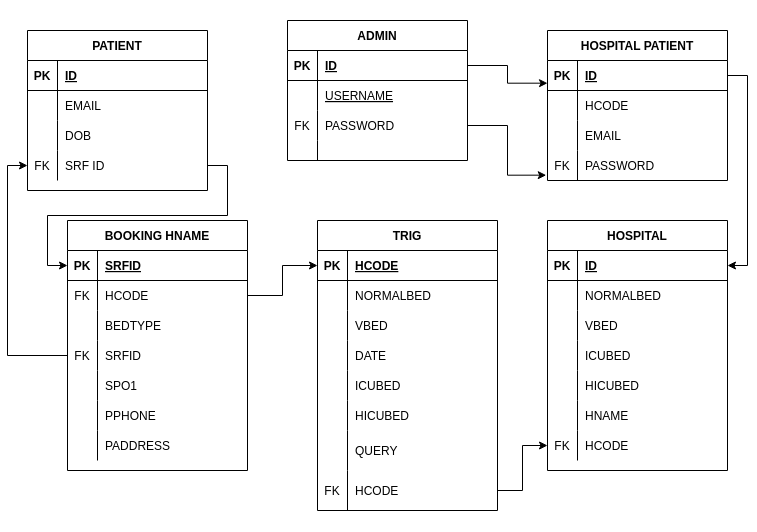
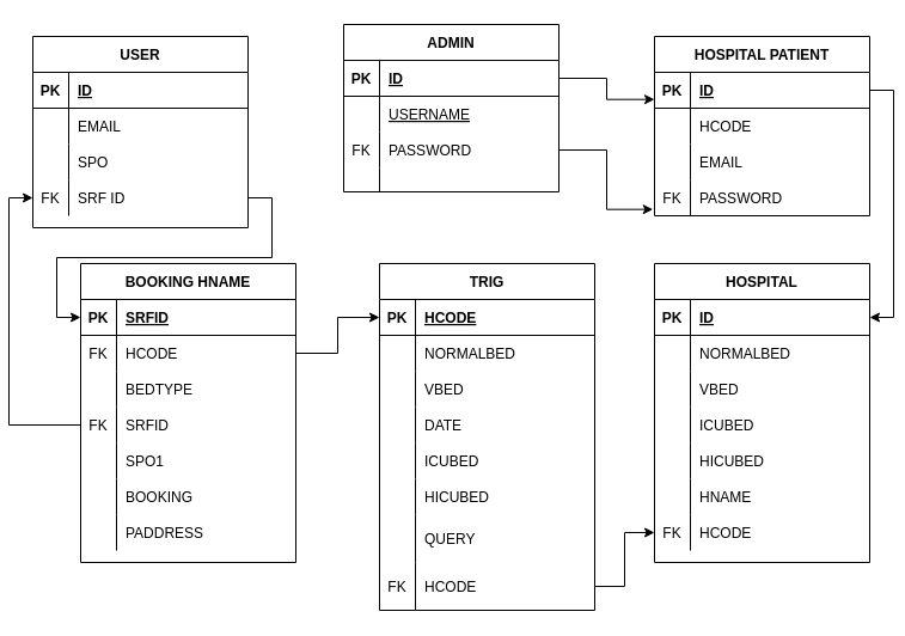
- <mxCell id="2" value="PATIENT" style="shape=table;startSize=30;container=1;collapsible=1;childLayout=tableLayout;fixedRows=1;rowLines=0;fontStyle=1;align=center;resizeLast=1;" vertex="1" parent="1"><mxGeometry x="20" y="30" width="180" height="160" as="geometry" /></mxCell>
+ <mxCell id="2" value="USER" style="shape=table;startSize=30;container=1;collapsible=1;childLayout=tableLayout;fixedRows=1;rowLines=0;fontStyle=1;align=center;resizeLast=1;" vertex="1" parent="1"><mxGeometry x="20" y="30" width="180" height="160" as="geometry" /></mxCell>
- <mxCell id="11" value="DOB" style="shape=partialRectangle;connectable=0;fillColor=none;top=0;left=0;bottom=0;right=0;align=left;spacingLeft=6;overflow=hidden;" vertex="1" parent="9"><mxGeometry x="30" width="150" height="30" as="geometry"><mxRectangle width="150" height="30" as="alternateBounds" /></mxGeometry></mxCell>
+ <mxCell id="11" value="SPO" style="shape=partialRectangle;connectable=0;fillColor=none;top=0;left=0;bottom=0;right=0;align=left;spacingLeft=6;overflow=hidden;" vertex="1" parent="9"><mxGeometry x="30" width="150" height="30" as="geometry"><mxRectangle width="150" height="30" as="alternateBounds" /></mxGeometry></mxCell>
- <mxCell id="33" value="PPHONE" style="shape=partialRectangle;connectable=0;fillColor=none;top=0;left=0;bottom=0;right=0;align=left;spacingLeft=6;overflow=hidden;" vertex="1" parent="31"><mxGeometry x="30" width="150" height="30" as="geometry"><mxRectangle width="150" height="30" as="alternateBounds" /></mxGeometry></mxCell>
+ <mxCell id="33" value="BOOKING" style="shape=partialRectangle;connectable=0;fillColor=none;top=0;left=0;bottom=0;right=0;align=left;spacingLeft=6;overflow=hidden;" vertex="1" parent="31"><mxGeometry x="30" width="150" height="30" as="geometry"><mxRectangle width="150" height="30" as="alternateBounds" /></mxGeometry></mxCell>
